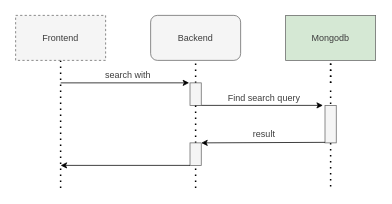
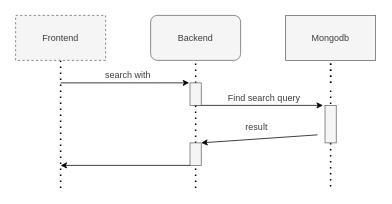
- <mxCell id="7" value="&lt;font color=&quot;#3d3d3d&quot;&gt;Mongodb&lt;br&gt;&lt;/font&gt;" style="rounded=0;whiteSpace=wrap;html=1;fillColor=#d5e8d4;strokeColor=#666666;fontColor=#333333;" parent="1" vertex="1"><mxGeometry x="380" y="20" width="120" height="60" as="geometry" /></mxCell>
+ <mxCell id="7" value="&lt;font color=&quot;#3d3d3d&quot;&gt;Mongodb&lt;br&gt;&lt;/font&gt;" style="rounded=0;whiteSpace=wrap;html=1;fillColor=#f5f5f5;strokeColor=#666666;fontColor=#333333;" parent="1" vertex="1"><mxGeometry x="380" y="20" width="120" height="60" as="geometry" /></mxCell>
- <mxCell id="19" value="result" style="text;html=1;strokeColor=none;fillColor=none;align=center;verticalAlign=middle;whiteSpace=wrap;rounded=0;labelBackgroundColor=#FFFFFF;fontColor=#3D3D3D;" vertex="1" parent="1"><mxGeometry x="270" y="169.31" width="162.5" height="20" as="geometry" /></mxCell>
+ <mxCell id="19" value="result" style="text;html=1;strokeColor=none;fillColor=none;align=center;verticalAlign=middle;whiteSpace=wrap;rounded=0;labelBackgroundColor=#FFFFFF;fontColor=#3D3D3D;" vertex="1" parent="1"><mxGeometry x="260" y="159.31" width="162.5" height="20" as="geometry" /></mxCell>
